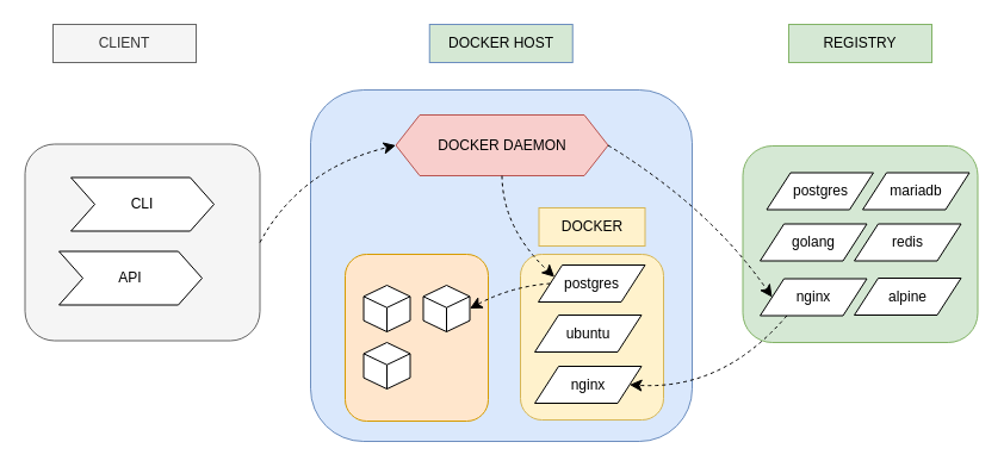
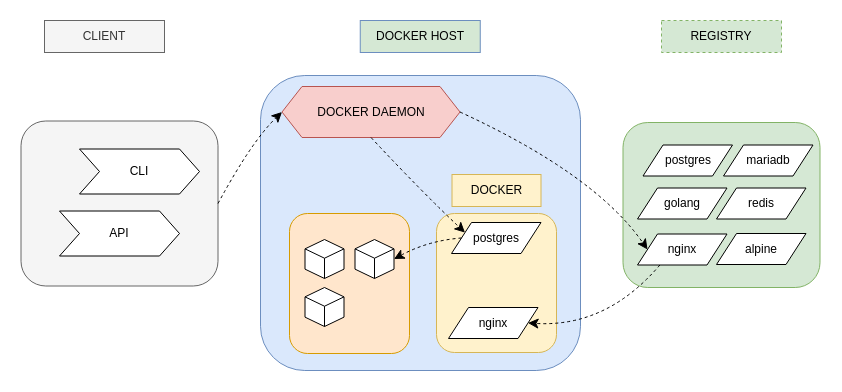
- <mxCell id="6" value="REGISTRY" style="rounded=0;whiteSpace=wrap;html=1;fillColor=#d5e8d4;strokeColor=#82b366;" vertex="1" parent="1"><mxGeometry x="661" y="20" width="120" height="32" as="geometry" /></mxCell>
+ <mxCell id="6" value="REGISTRY" style="rounded=0;whiteSpace=wrap;html=1;fillColor=#d5e8d4;strokeColor=#82b366;dashed=1;" vertex="1" parent="1"><mxGeometry x="661" y="20" width="120" height="32" as="geometry" /></mxCell>
- <mxCell id="9" value="DOCKER DAEMON" style="shape=hexagon;perimeter=hexagonPerimeter2;whiteSpace=wrap;html=1;fixedSize=1;fillColor=#f8cecc;strokeColor=#b85450;" vertex="1" parent="1"><mxGeometry x="331.5" y="96" width="178" height="51" as="geometry" /></mxCell>
+ <mxCell id="9" value="DOCKER DAEMON" style="shape=hexagon;perimeter=hexagonPerimeter2;whiteSpace=wrap;html=1;fixedSize=1;fillColor=#f8cecc;strokeColor=#b85450;" vertex="1" parent="1"><mxGeometry x="281.5" y="86" width="178" height="51" as="geometry" /></mxCell>
- <mxCell id="7" value="CLI" style="shape=step;perimeter=stepPerimeter;whiteSpace=wrap;html=1;fixedSize=1;" vertex="1" parent="1"><mxGeometry x="59" y="148.5" width="120" height="45" as="geometry" /></mxCell>
+ <mxCell id="7" value="CLI" style="shape=step;perimeter=stepPerimeter;whiteSpace=wrap;html=1;fixedSize=1;" vertex="1" parent="1"><mxGeometry x="79" y="148.5" width="120" height="45" as="geometry" /></mxCell>
- <mxCell id="8" value="API" style="shape=step;perimeter=stepPerimeter;whiteSpace=wrap;html=1;fixedSize=1;" vertex="1" parent="1"><mxGeometry x="49" y="210.5" width="120" height="45" as="geometry" /></mxCell>
+ <mxCell id="8" value="API" style="shape=step;perimeter=stepPerimeter;whiteSpace=wrap;html=1;fixedSize=1;" vertex="1" parent="1"><mxGeometry x="59" y="210.5" width="120" height="45" as="geometry" /></mxCell>
- <mxCell id="17" value="ubuntu" style="shape=parallelogram;perimeter=parallelogramPerimeter;whiteSpace=wrap;html=1;fixedSize=1;" vertex="1" parent="1"><mxGeometry x="448" y="264" width="89.5" height="31" as="geometry" /></mxCell>
